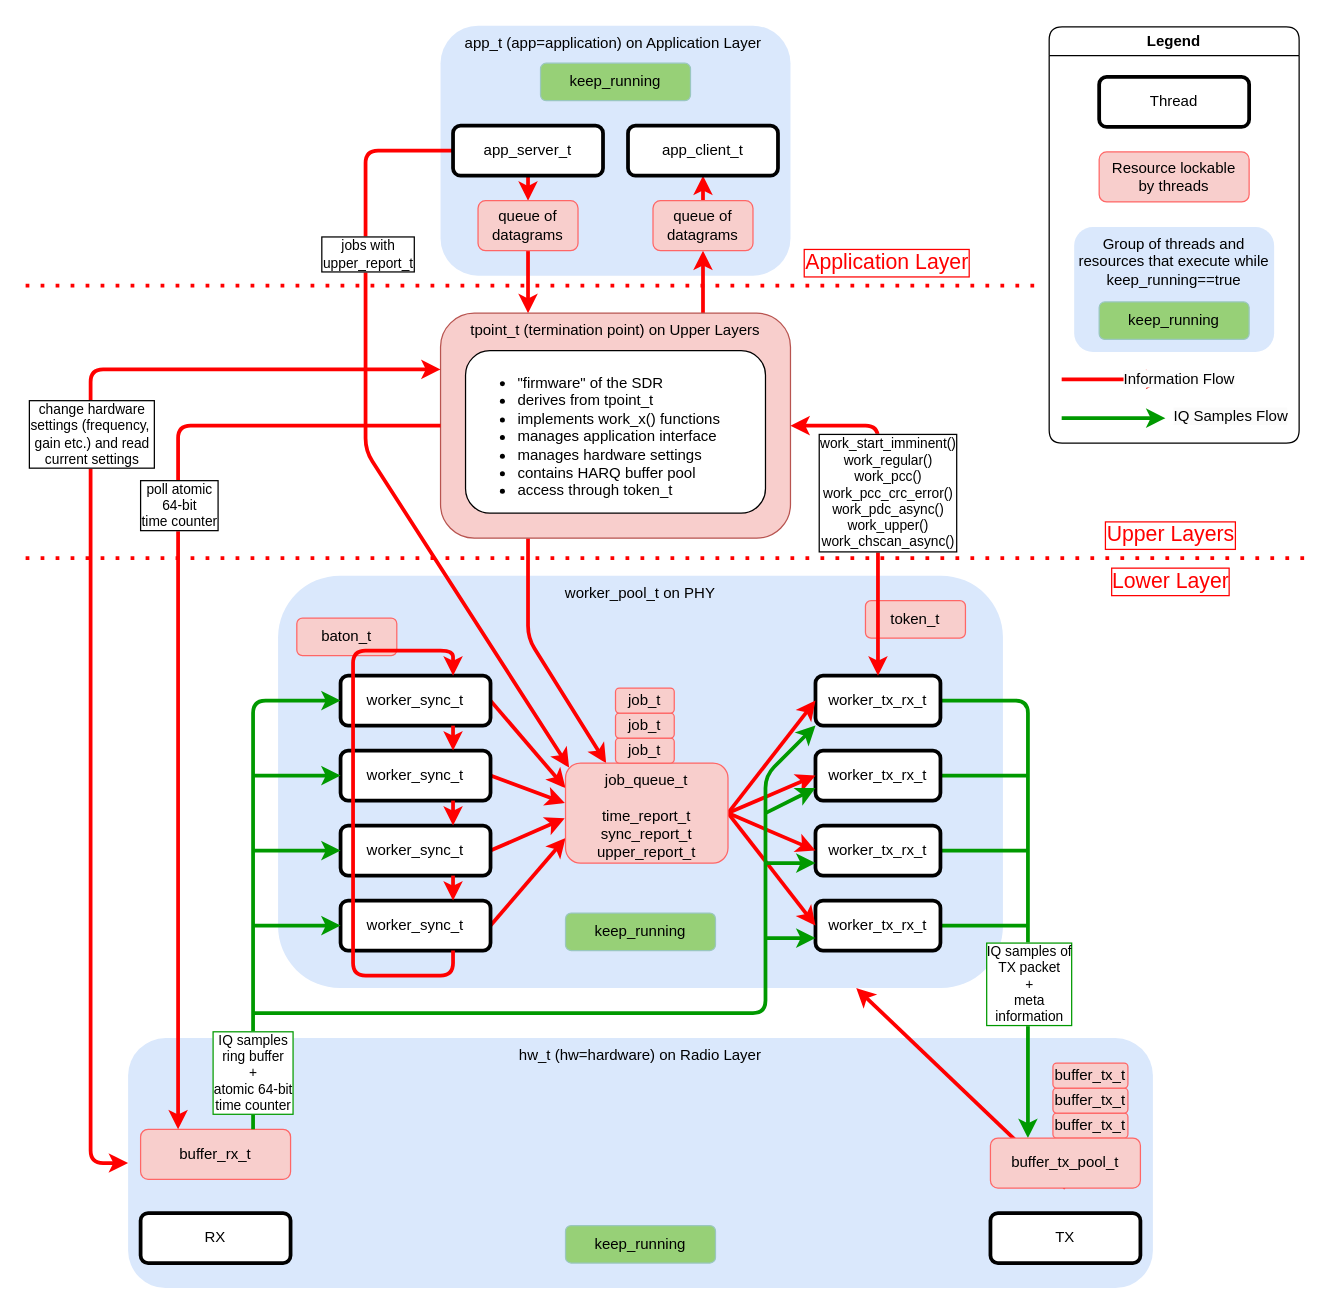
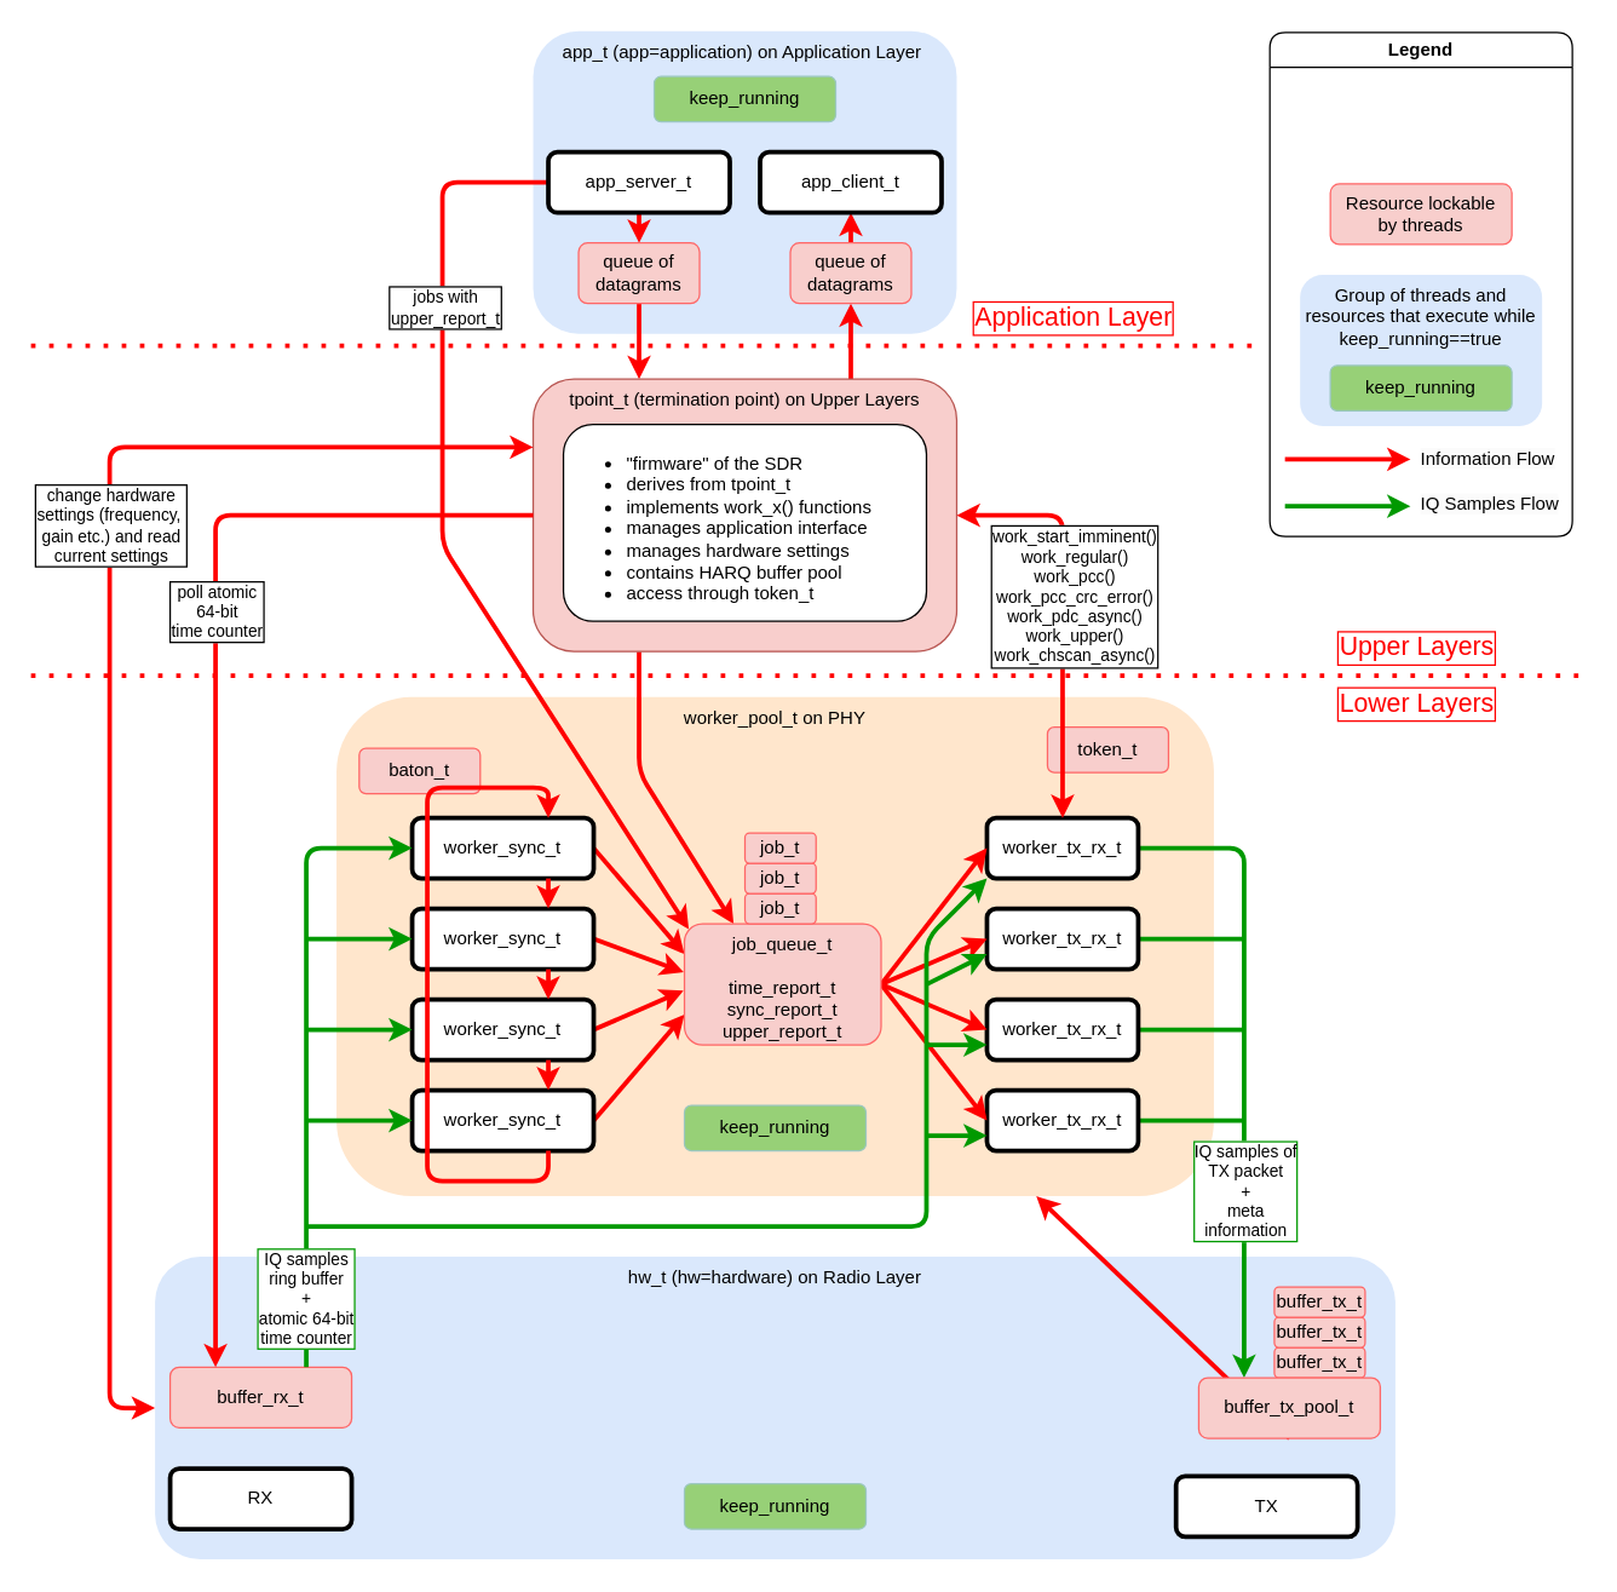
- <mxCell id="68" value="Thread" style="rounded=1;whiteSpace=wrap;html=1;strokeWidth=3;" parent="64" vertex="1"><mxGeometry x="40" y="40" width="120" height="40" as="geometry" /></mxCell>
- <mxCell id="70" value="&lt;span style=&quot;color: rgb(0, 0, 0); font-family: Helvetica; font-size: 12px; font-style: normal; font-variant-ligatures: normal; font-variant-caps: normal; font-weight: 400; letter-spacing: normal; orphans: 2; text-align: center; text-indent: 0px; text-transform: none; widows: 2; word-spacing: 0px; -webkit-text-stroke-width: 0px; white-space: normal; background-color: rgb(251, 251, 251); text-decoration-thickness: initial; text-decoration-style: initial; text-decoration-color: initial; float: none; display: inline !important;&quot;&gt;Information Flow&lt;/span&gt;" style="text;whiteSpace=wrap;html=1;" parent="64" vertex="1"><mxGeometry x="58" y="268" width="91" height="24" as="geometry" /></mxCell>
+ <mxCell id="70" value="&lt;span style=&quot;color: rgb(0, 0, 0); font-family: Helvetica; font-size: 12px; font-style: normal; font-variant-ligatures: normal; font-variant-caps: normal; font-weight: 400; letter-spacing: normal; orphans: 2; text-align: center; text-indent: 0px; text-transform: none; widows: 2; word-spacing: 0px; -webkit-text-stroke-width: 0px; white-space: normal; background-color: rgb(251, 251, 251); text-decoration-thickness: initial; text-decoration-style: initial; text-decoration-color: initial; float: none; display: inline !important;&quot;&gt;Information Flow&lt;/span&gt;" style="text;whiteSpace=wrap;html=1;" parent="64" vertex="1"><mxGeometry x="98" y="268" width="91" height="24" as="geometry" /></mxCell>
- <mxCell id="87" value="Lower Layer" style="edgeLabel;html=1;align=center;verticalAlign=middle;resizable=0;points=[];fontColor=light-dark(#ff0000, #ededed);fontSize=17;labelBorderColor=#FF0000;" parent="1" vertex="1" connectable="0"><mxGeometry x="935" y="464.004" as="geometry" /></mxCell>
+ <mxCell id="87" value="Lower Layers" style="edgeLabel;html=1;align=center;verticalAlign=middle;resizable=0;points=[];fontColor=light-dark(#ff0000, #ededed);fontSize=17;labelBorderColor=#FF0000;" parent="1" vertex="1" connectable="0"><mxGeometry x="935" y="464.004" as="geometry" /></mxCell>
- <mxCell id="3" value="worker_pool_t on PHY" style="rounded=1;whiteSpace=wrap;html=1;fillColor=#dae8fc;strokeColor=none;verticalAlign=top;dashed=1;" parent="1" vertex="1"><mxGeometry x="222" y="460" width="580" height="330" as="geometry" /></mxCell>
+ <mxCell id="3" value="worker_pool_t on PHY" style="rounded=1;whiteSpace=wrap;html=1;fillColor=#ffe6cc;strokeColor=none;verticalAlign=top;dashed=1;" parent="1" vertex="1"><mxGeometry x="222" y="460" width="580" height="330" as="geometry" /></mxCell>
- <mxCell id="34" value="TX" style="rounded=1;whiteSpace=wrap;html=1;strokeWidth=3;" parent="1" vertex="1"><mxGeometry x="792" y="970" width="120" height="40" as="geometry" /></mxCell>
+ <mxCell id="34" value="TX" style="rounded=1;whiteSpace=wrap;html=1;strokeWidth=3;" parent="1" vertex="1"><mxGeometry x="777" y="975" width="120" height="40" as="geometry" /></mxCell>
